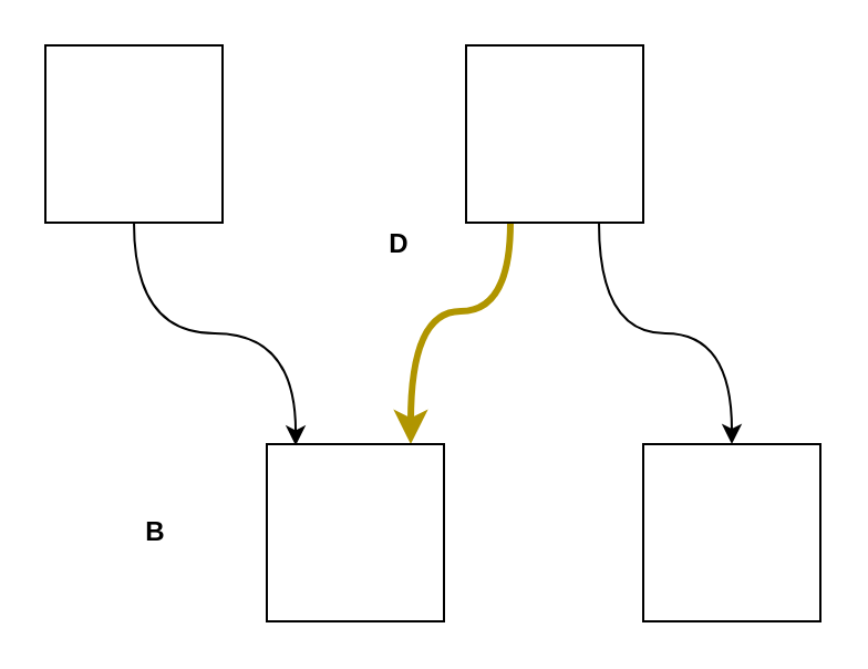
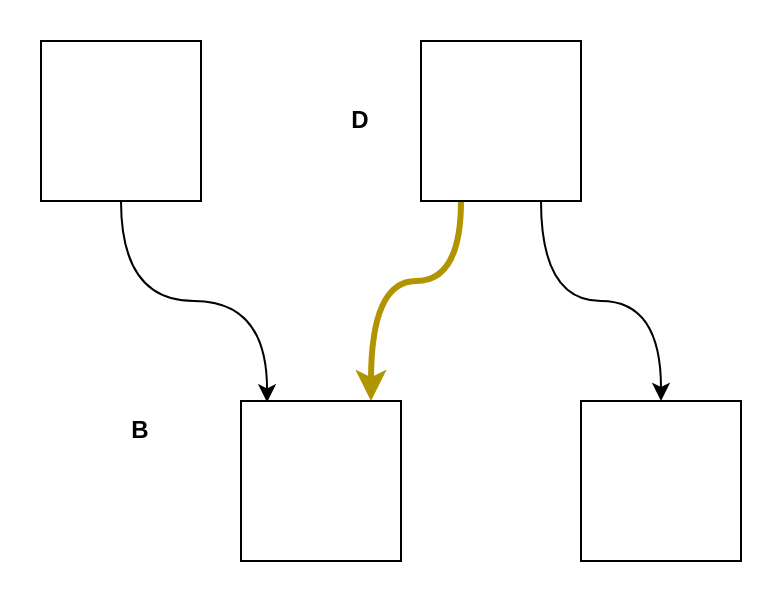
- <mxCell id="7" value="&lt;b&gt;D&lt;/b&gt;" style="text;html=1;strokeColor=none;fillColor=none;align=center;verticalAlign=middle;whiteSpace=wrap;rounded=0;" vertex="1" parent="1"><mxGeometry x="160" y="100" width="40" height="20" as="geometry" /></mxCell>
+ <mxCell id="7" value="&lt;b&gt;D&lt;/b&gt;" style="text;html=1;strokeColor=none;fillColor=none;align=center;verticalAlign=middle;whiteSpace=wrap;rounded=0;" vertex="1" parent="1"><mxGeometry x="160" y="50" width="40" height="20" as="geometry" /></mxCell>
- <mxCell id="10" value="&lt;b&gt;B&lt;/b&gt;" style="text;html=1;strokeColor=none;fillColor=none;align=center;verticalAlign=middle;whiteSpace=wrap;rounded=0;" vertex="1" parent="1"><mxGeometry x="50" y="230" width="40" height="20" as="geometry" /></mxCell>
+ <mxCell id="10" value="&lt;b&gt;B&lt;/b&gt;" style="text;html=1;strokeColor=none;fillColor=none;align=center;verticalAlign=middle;whiteSpace=wrap;rounded=0;" vertex="1" parent="1"><mxGeometry x="50" y="205" width="40" height="20" as="geometry" /></mxCell>
